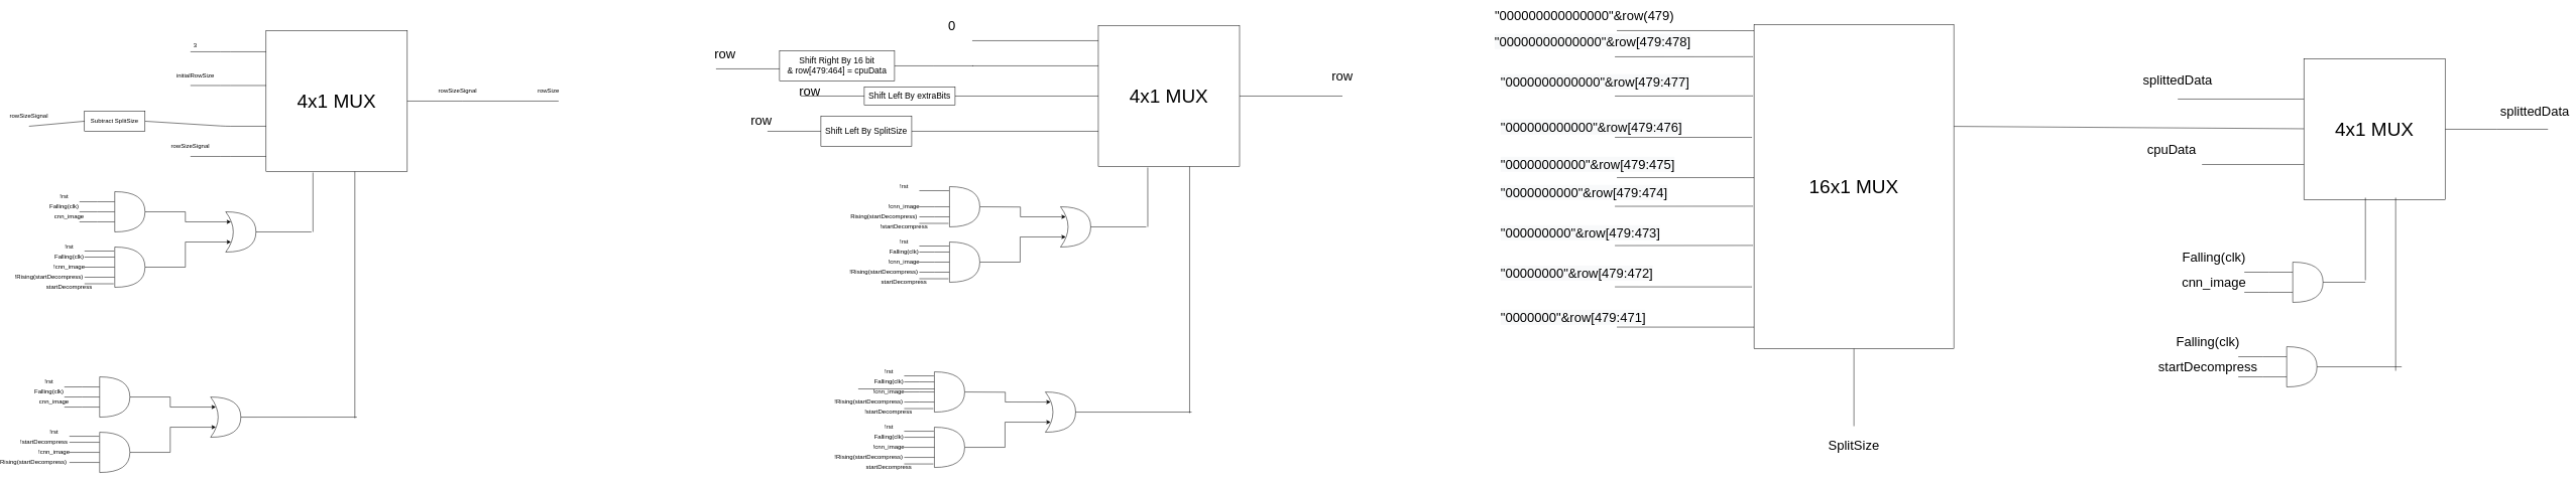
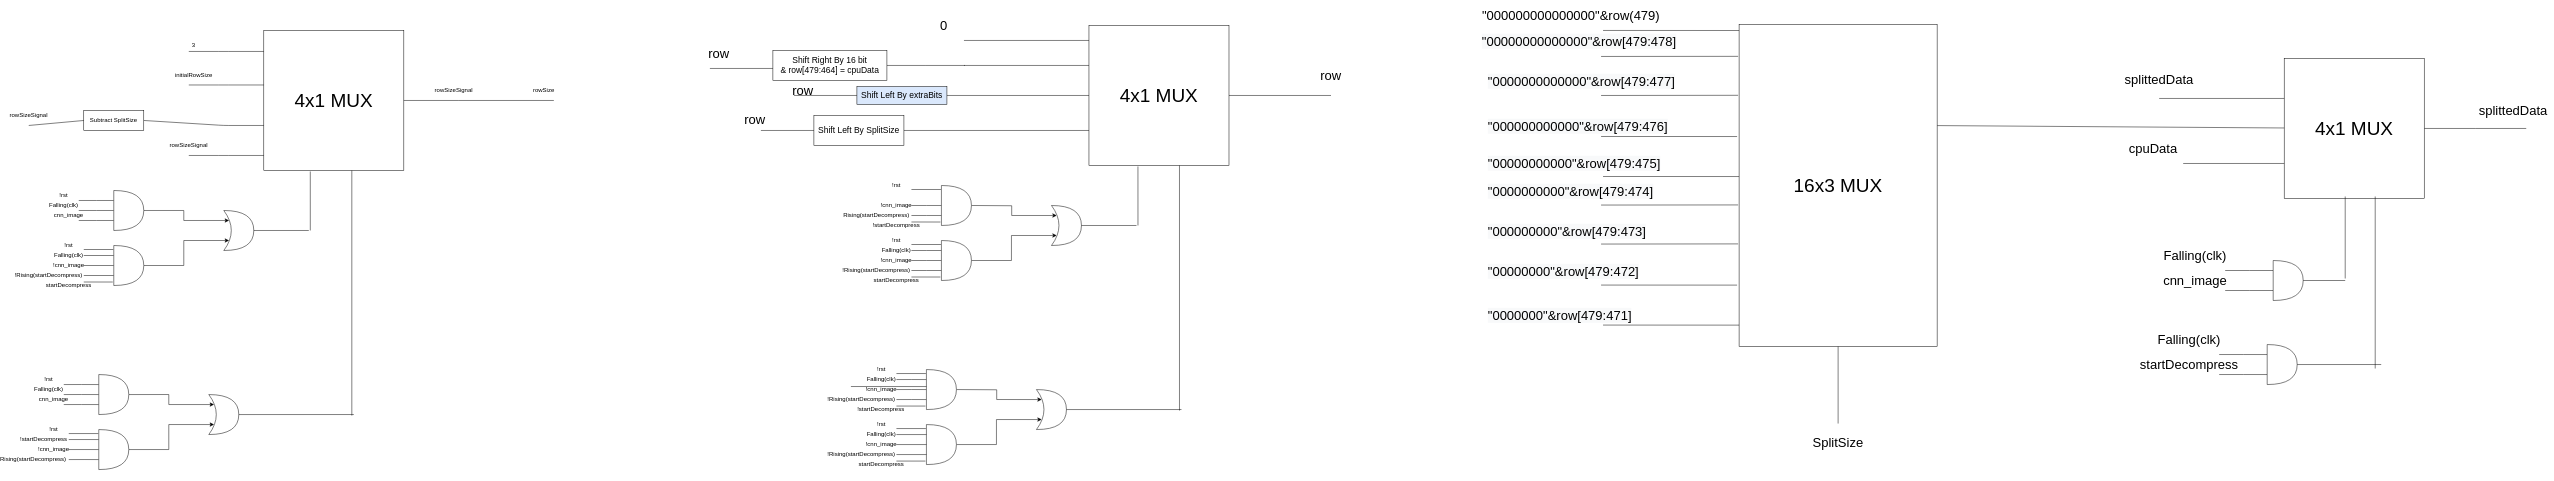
- <mxCell id="76" value="&lt;font style=&quot;font-size: 17px&quot;&gt;Shift Left By extraBits&lt;/font&gt;" style="rounded=0;whiteSpace=wrap;html=1;" vertex="1" parent="1"><mxGeometry x="1696" y="172" width="180" height="36" as="geometry" /></mxCell>
+ <mxCell id="76" value="&lt;font style=&quot;font-size: 17px&quot;&gt;Shift Left By extraBits&lt;/font&gt;" style="rounded=0;whiteSpace=wrap;html=1;fillColor=#dae8fc;" vertex="1" parent="1"><mxGeometry x="1696" y="172" width="180" height="36" as="geometry" /></mxCell>
- <mxCell id="139" value="&lt;span style=&quot;font-size: 38px&quot;&gt;16x1 MUX&lt;/span&gt;" style="rounded=0;whiteSpace=wrap;html=1;" vertex="1" parent="1"><mxGeometry x="3460" y="48" width="396" height="644" as="geometry" /></mxCell>
+ <mxCell id="139" value="&lt;span style=&quot;font-size: 38px&quot;&gt;16x3 MUX&lt;/span&gt;" style="rounded=0;whiteSpace=wrap;html=1;" vertex="1" parent="1"><mxGeometry x="3460" y="48" width="396" height="644" as="geometry" /></mxCell>
